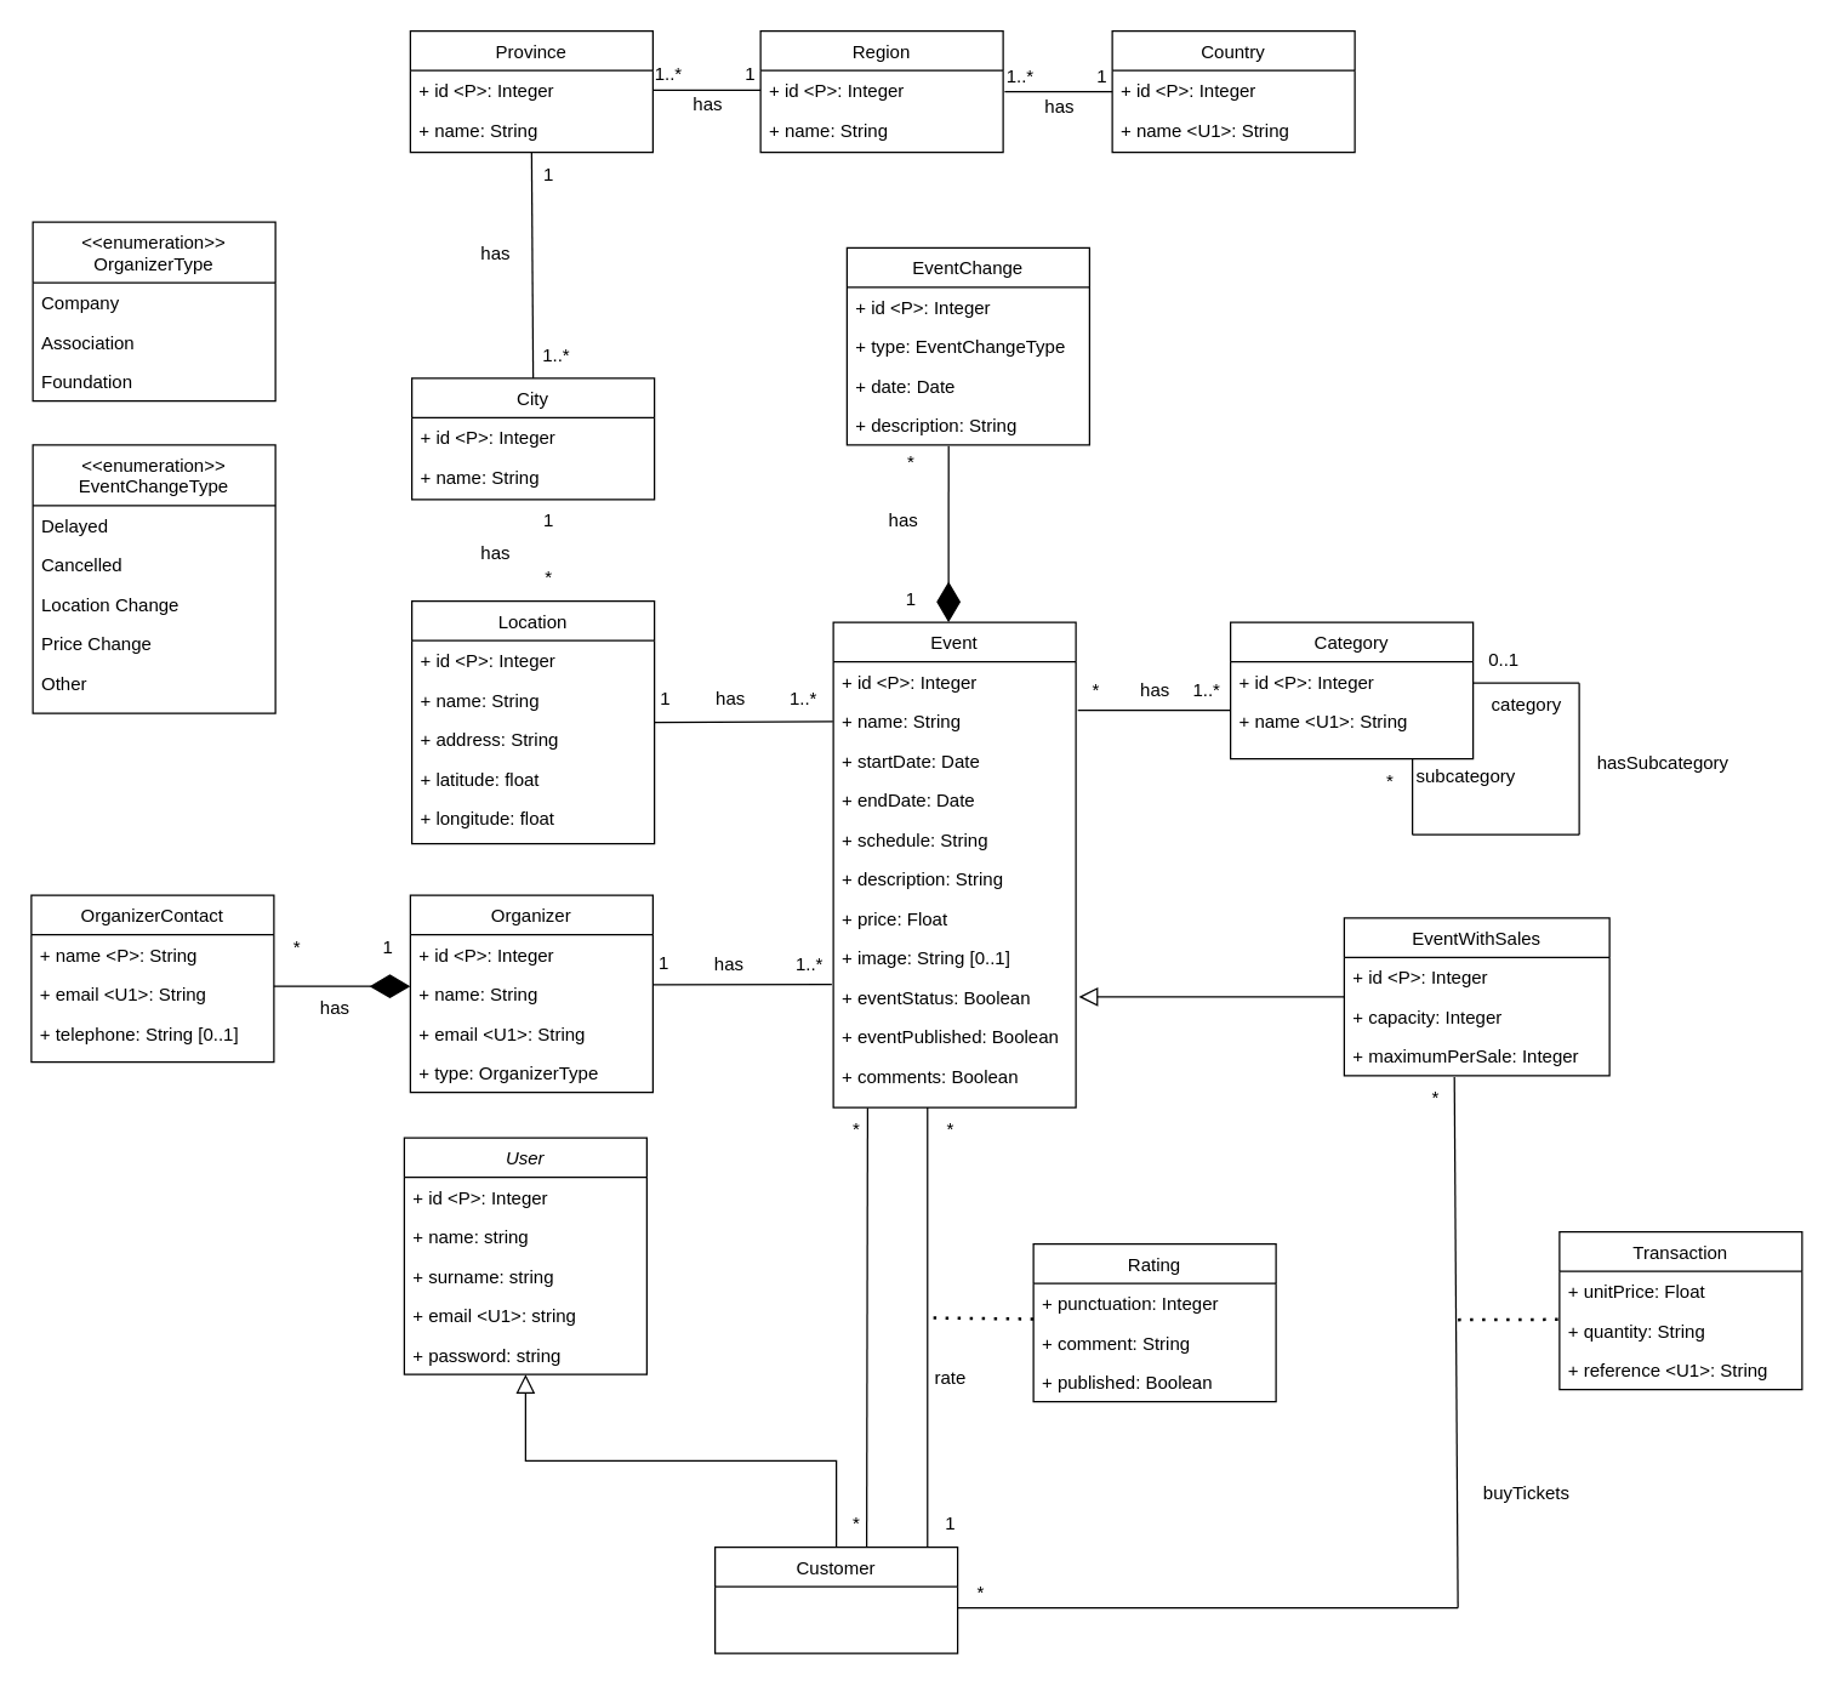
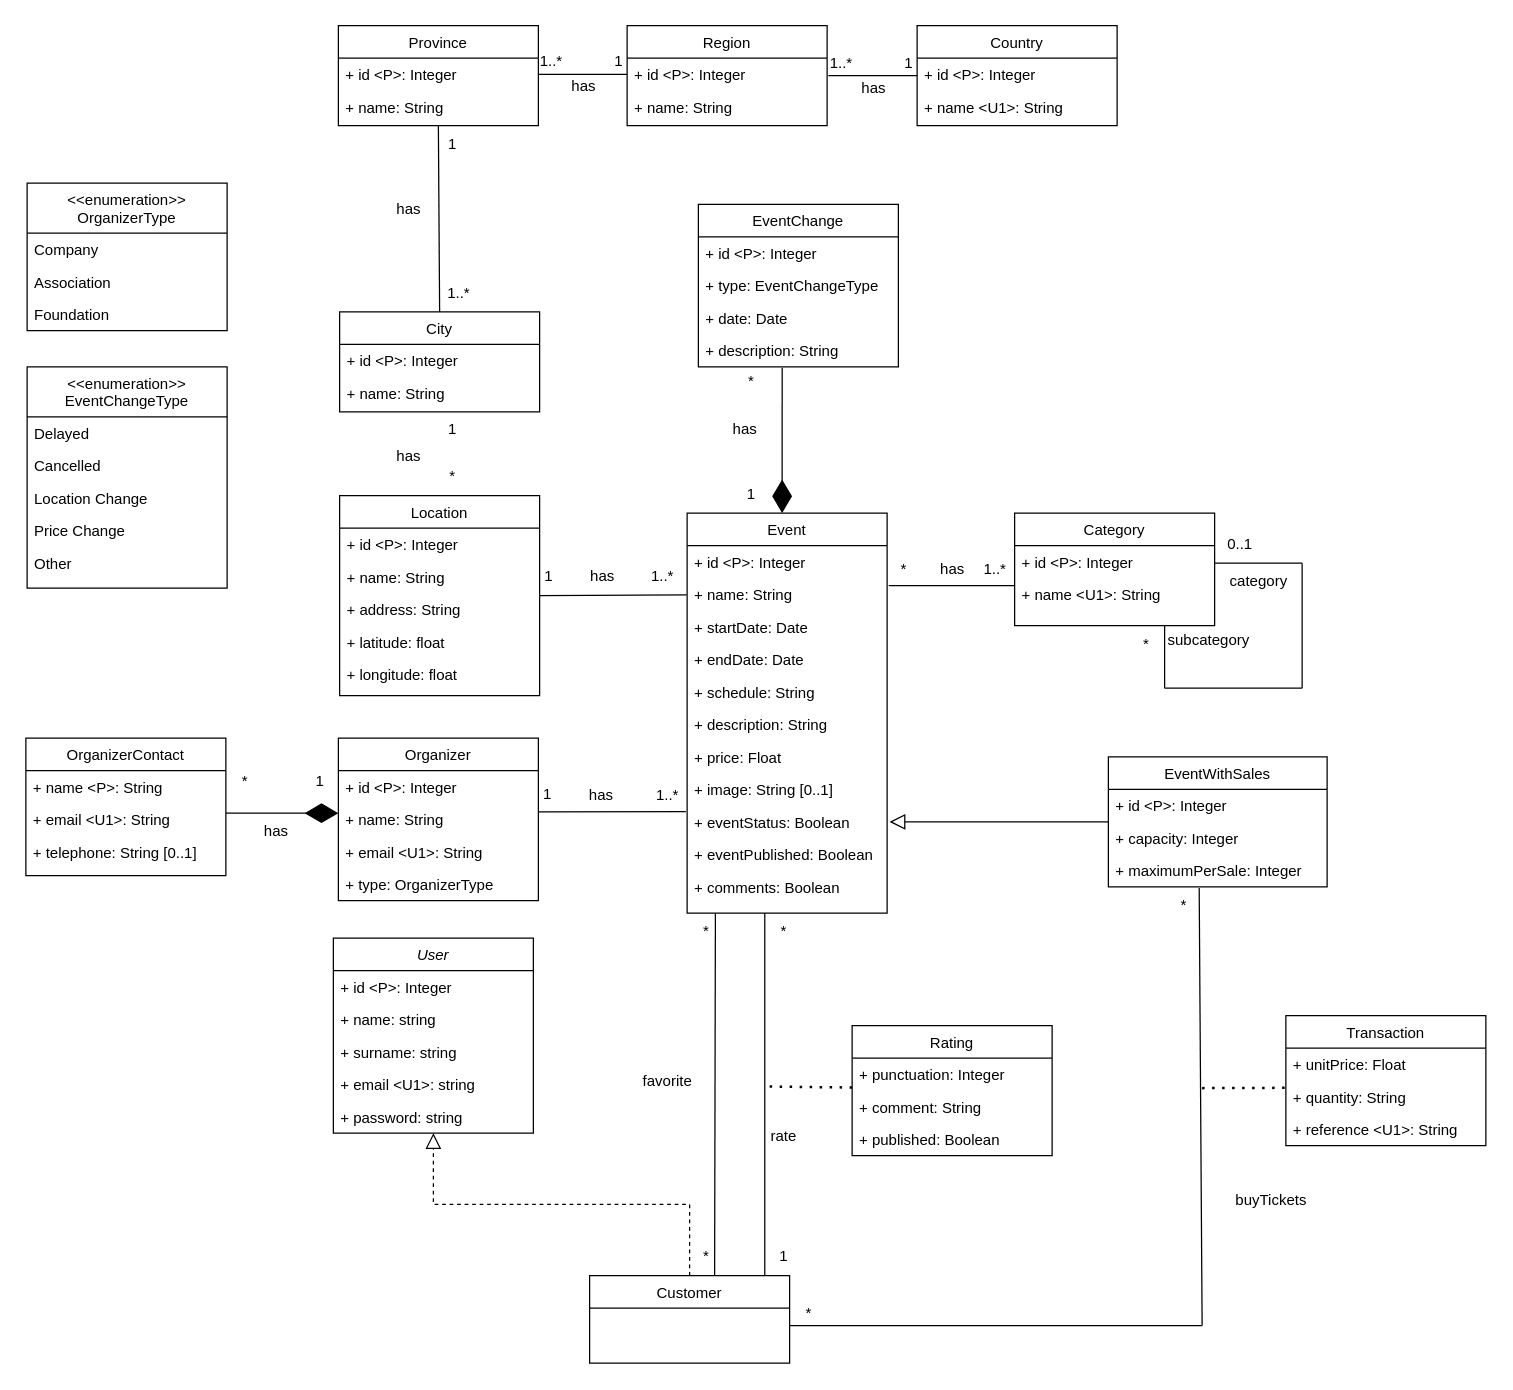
- <mxCell id="35" value="hasSubcategory" style="text;html=1;align=center;verticalAlign=middle;resizable=0;points=[];autosize=1;strokeColor=none;fillColor=none;" parent="1" vertex="1"><mxGeometry x="1041" y="488" width="110" height="30" as="geometry" /></mxCell>
+ <mxCell id="114" value="favorite" style="text;html=1;align=center;verticalAlign=middle;resizable=0;points=[];autosize=1;strokeColor=none;fillColor=none;" parent="1" vertex="1"><mxGeometry x="503" y="850" width="60" height="30" as="geometry" /></mxCell>
- <mxCell id="9" value="" style="endArrow=block;endSize=10;endFill=0;shadow=0;strokeWidth=1;rounded=0;curved=0;edgeStyle=elbowEdgeStyle;elbow=vertical;" parent="1" source="8" target="2" edge="1"><mxGeometry width="160" relative="1" as="geometry"><mxPoint x="731" y="823" as="sourcePoint" /><mxPoint x="831" y="721" as="targetPoint" /></mxGeometry></mxCell>
+ <mxCell id="9" value="" style="endArrow=block;endSize=10;endFill=0;shadow=0;strokeWidth=1;rounded=0;curved=0;edgeStyle=elbowEdgeStyle;elbow=vertical;dashed=1;" parent="1" source="8" target="2" edge="1"><mxGeometry width="160" relative="1" as="geometry"><mxPoint x="731" y="823" as="sourcePoint" /><mxPoint x="831" y="721" as="targetPoint" /></mxGeometry></mxCell>
- <mxCell id="138" value="buyTickets" style="text;html=1;align=center;verticalAlign=middle;resizable=0;points=[];autosize=1;strokeColor=none;fillColor=none;" parent="1" vertex="1"><mxGeometry x="966" y="970" width="80" height="30" as="geometry" /></mxCell>
+ <mxCell id="138" value="buyTickets" style="text;html=1;align=center;verticalAlign=middle;resizable=0;points=[];autosize=1;strokeColor=none;fillColor=none;" parent="1" vertex="1"><mxGeometry x="976" y="945" width="80" height="30" as="geometry" /></mxCell>
